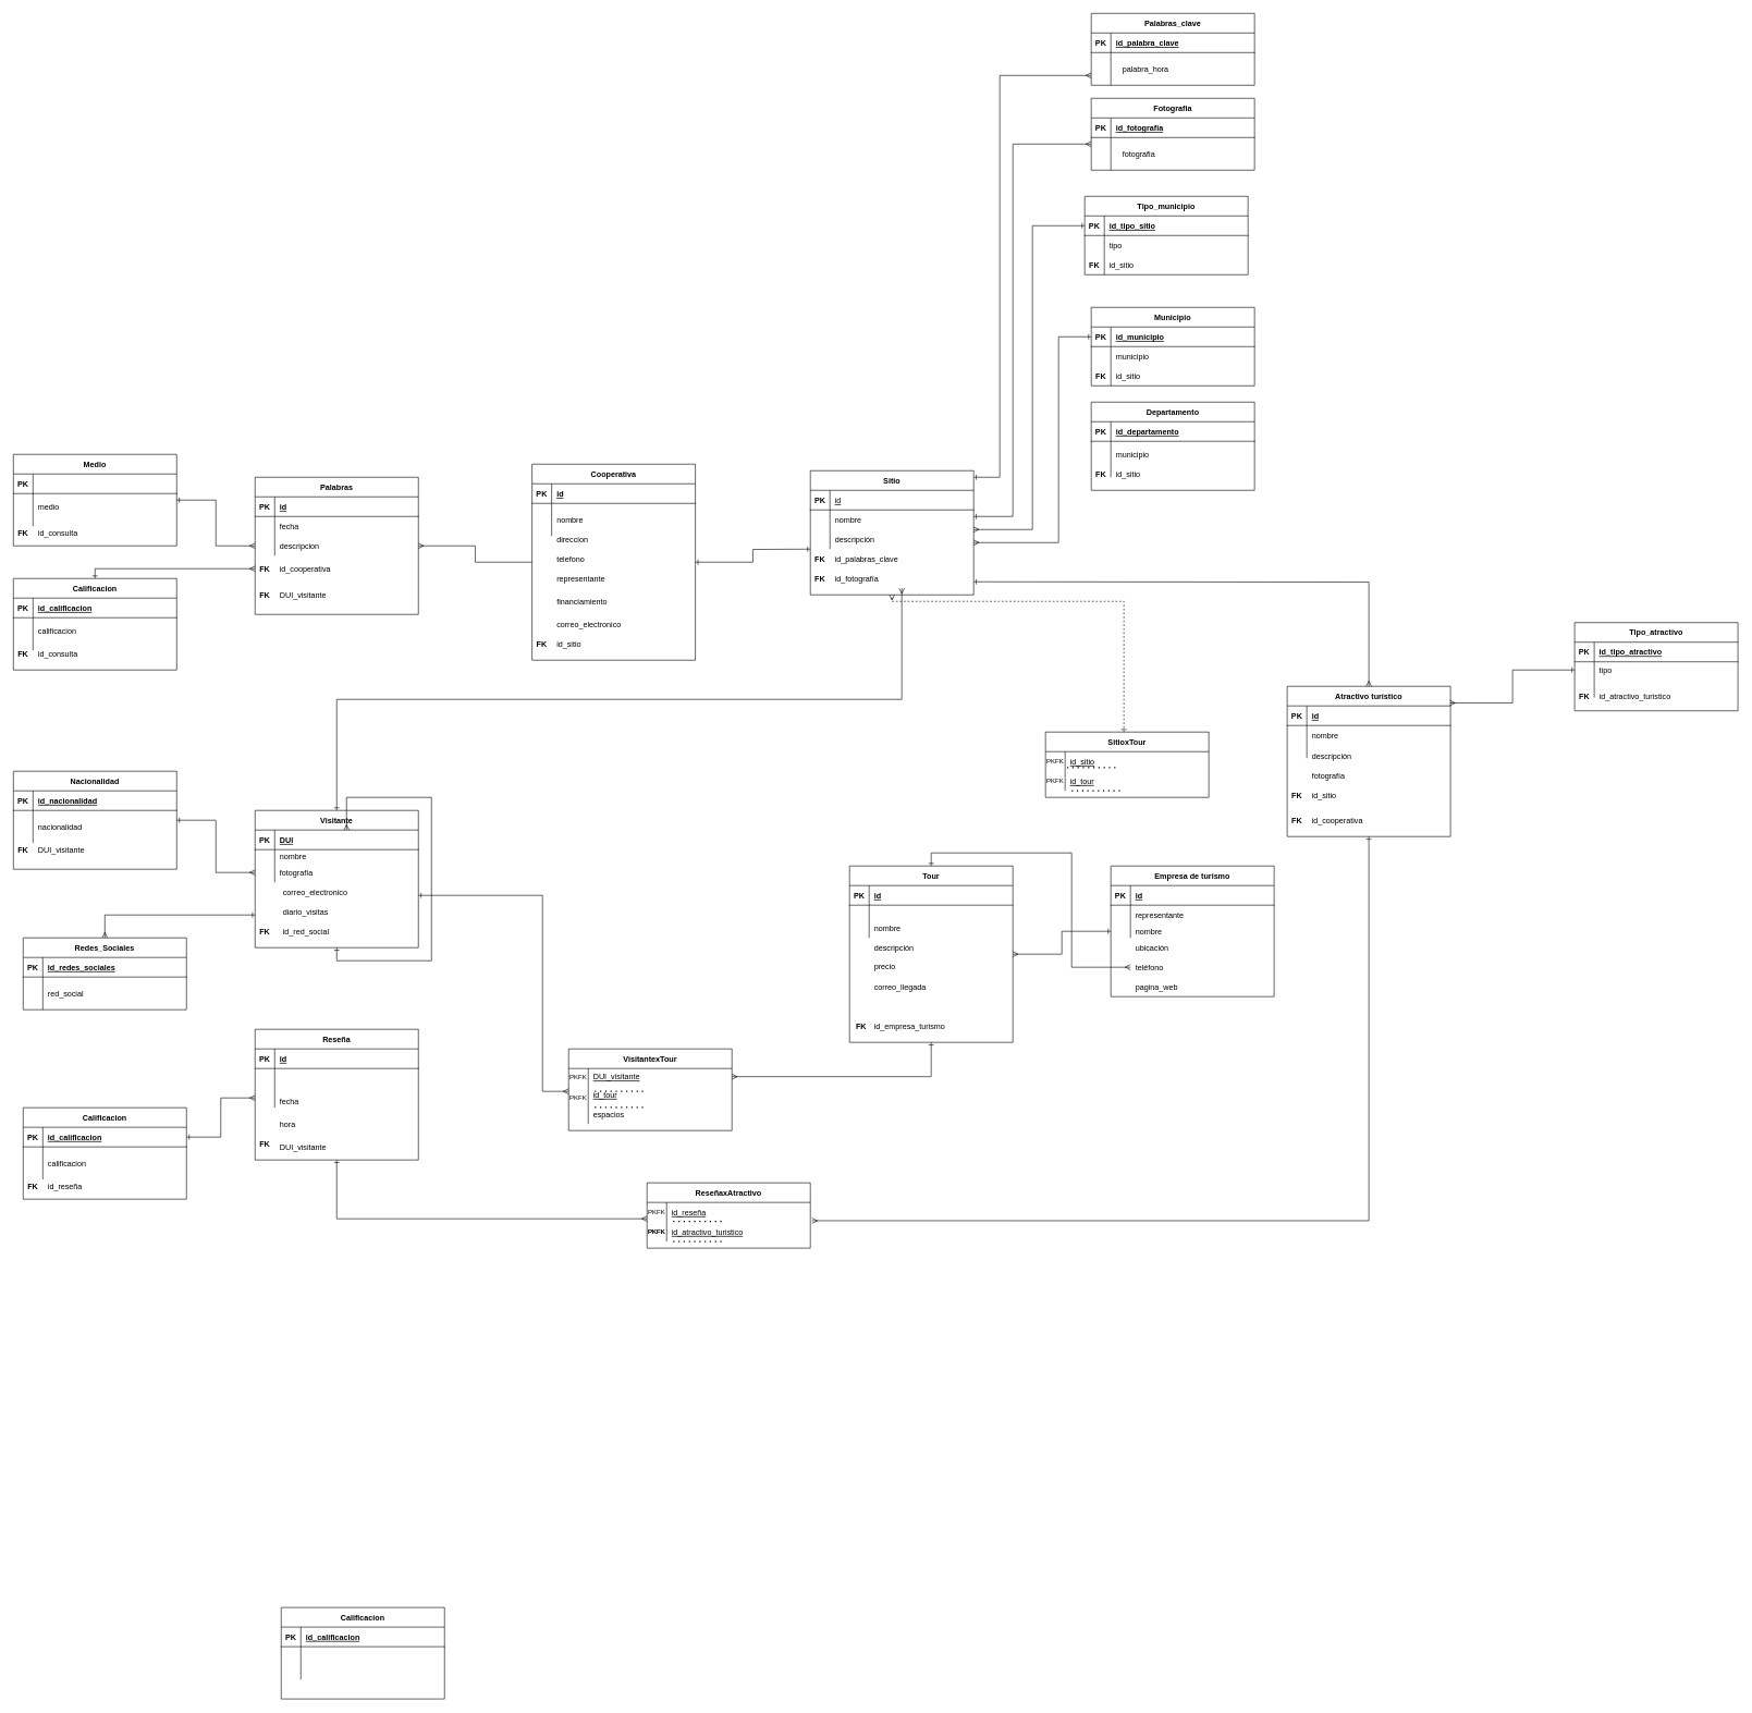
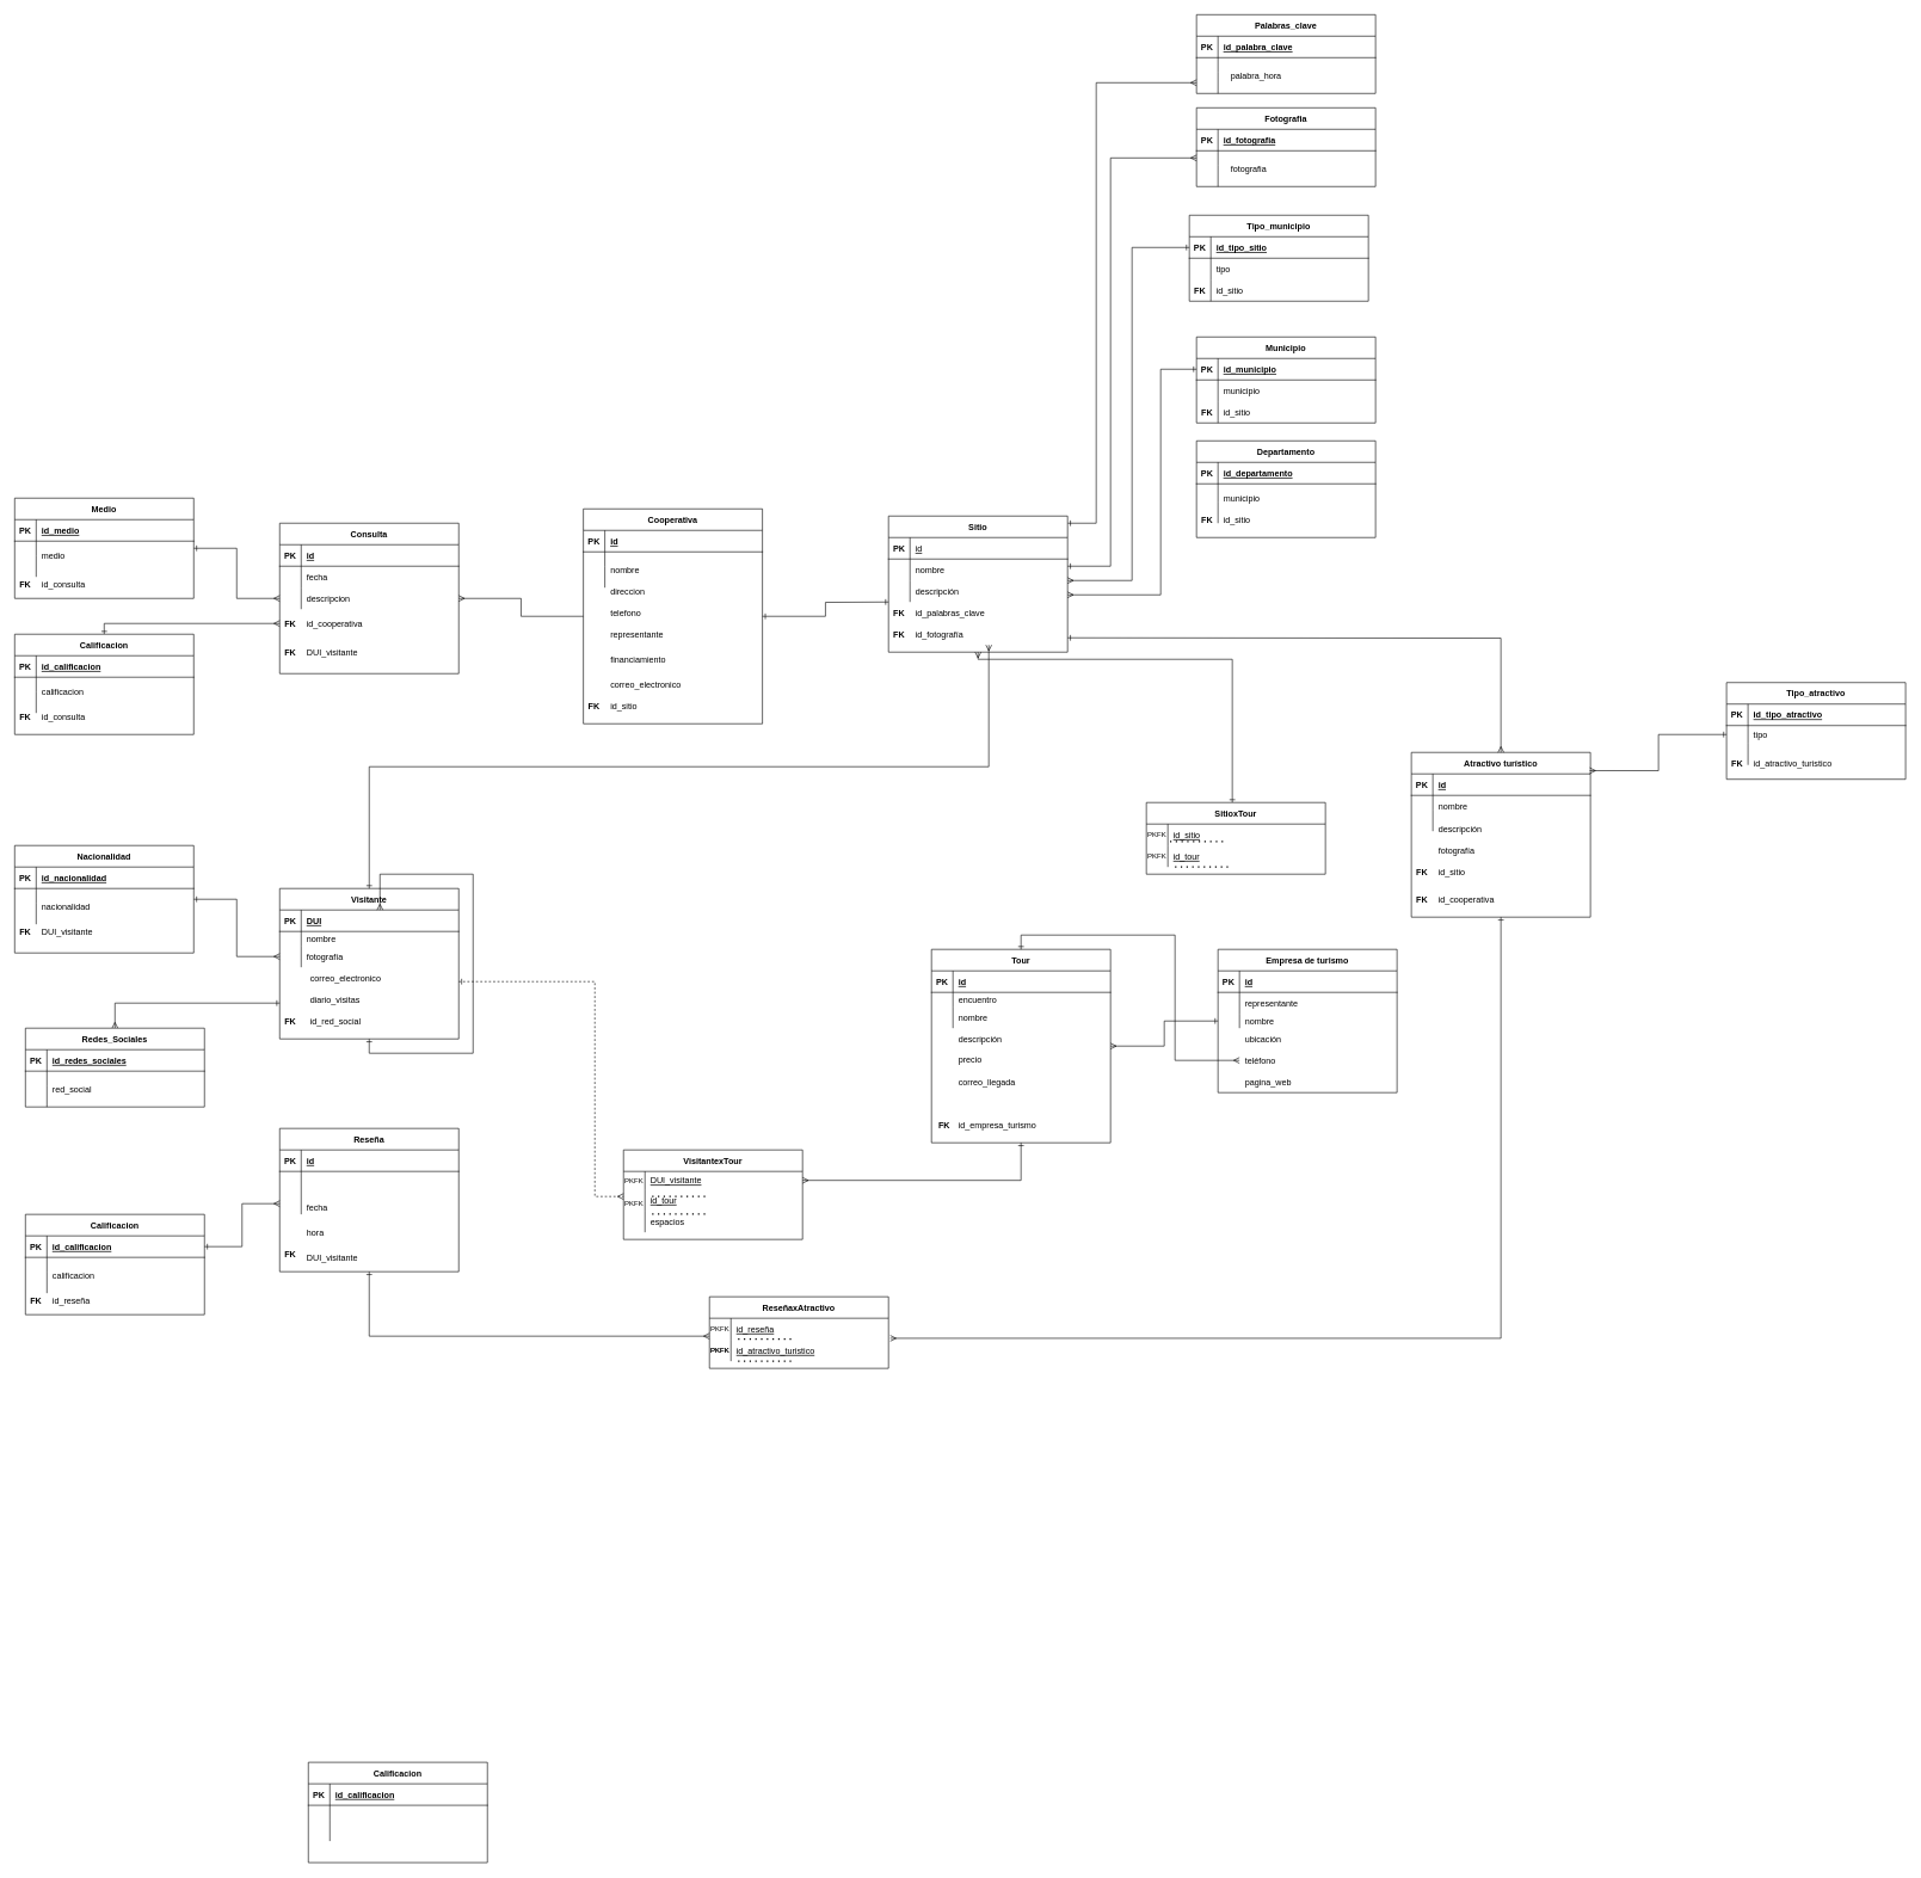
+ <mxCell id="190" value="id_medio" style="shape=partialRectangle;overflow=hidden;connectable=0;fillColor=none;top=0;left=0;bottom=0;right=0;align=left;spacingLeft=6;fontStyle=5;" parent="188" vertex="1"><mxGeometry x="30" width="220" height="30" as="geometry" /></mxCell>
- <mxCell id="2" value="Palabras" style="shape=table;startSize=30;container=1;collapsible=1;childLayout=tableLayout;fixedRows=1;rowLines=0;fontStyle=1;align=center;resizeLast=1;" parent="1" vertex="1"><mxGeometry x="390" y="730" width="250" height="210" as="geometry" /></mxCell>
+ <mxCell id="2" value="Consulta" style="shape=table;startSize=30;container=1;collapsible=1;childLayout=tableLayout;fixedRows=1;rowLines=0;fontStyle=1;align=center;resizeLast=1;" parent="1" vertex="1"><mxGeometry x="390" y="730" width="250" height="210" as="geometry" /></mxCell>
- <mxCell id="135" style="edgeStyle=orthogonalEdgeStyle;rounded=0;orthogonalLoop=1;jettySize=auto;html=1;startArrow=ERone;startFill=0;endArrow=ERmany;endFill=0;dashed=1;" parent="1" source="136" target="14" edge="1"><mxGeometry relative="1" as="geometry"><Array as="points"><mxPoint x="1720" y="920" /></Array></mxGeometry></mxCell>
+ <mxCell id="135" style="edgeStyle=orthogonalEdgeStyle;rounded=0;orthogonalLoop=1;jettySize=auto;html=1;startArrow=ERone;startFill=0;endArrow=ERmany;endFill=0;" parent="1" source="136" target="14" edge="1"><mxGeometry relative="1" as="geometry"><Array as="points"><mxPoint x="1720" y="920" /></Array></mxGeometry></mxCell>
+ <mxCell id="87" value="encuentro" style="shape=partialRectangle;overflow=hidden;connectable=0;fillColor=none;top=0;left=0;bottom=0;right=0;align=left;spacingLeft=6;" parent="85" vertex="1"><mxGeometry x="30" width="220" height="20" as="geometry" /></mxCell>
- <mxCell id="108" style="edgeStyle=orthogonalEdgeStyle;rounded=0;orthogonalLoop=1;jettySize=auto;html=1;startArrow=ERone;startFill=0;endArrow=ERmany;endFill=0;" parent="1" source="28" target="94" edge="1"><mxGeometry relative="1" as="geometry"><mxPoint x="1010" y="1370" as="sourcePoint" /><mxPoint x="895" y="1550" as="targetPoint" /><Array as="points"><mxPoint x="830" y="1370" /><mxPoint x="830" y="1670" /></Array></mxGeometry></mxCell>
+ <mxCell id="108" style="edgeStyle=orthogonalEdgeStyle;rounded=0;orthogonalLoop=1;jettySize=auto;html=1;startArrow=ERone;startFill=0;endArrow=ERmany;endFill=0;dashed=1;" parent="1" source="28" target="94" edge="1"><mxGeometry relative="1" as="geometry"><mxPoint x="1010" y="1370" as="sourcePoint" /><mxPoint x="895" y="1550" as="targetPoint" /><Array as="points"><mxPoint x="830" y="1370" /><mxPoint x="830" y="1670" /></Array></mxGeometry></mxCell>
